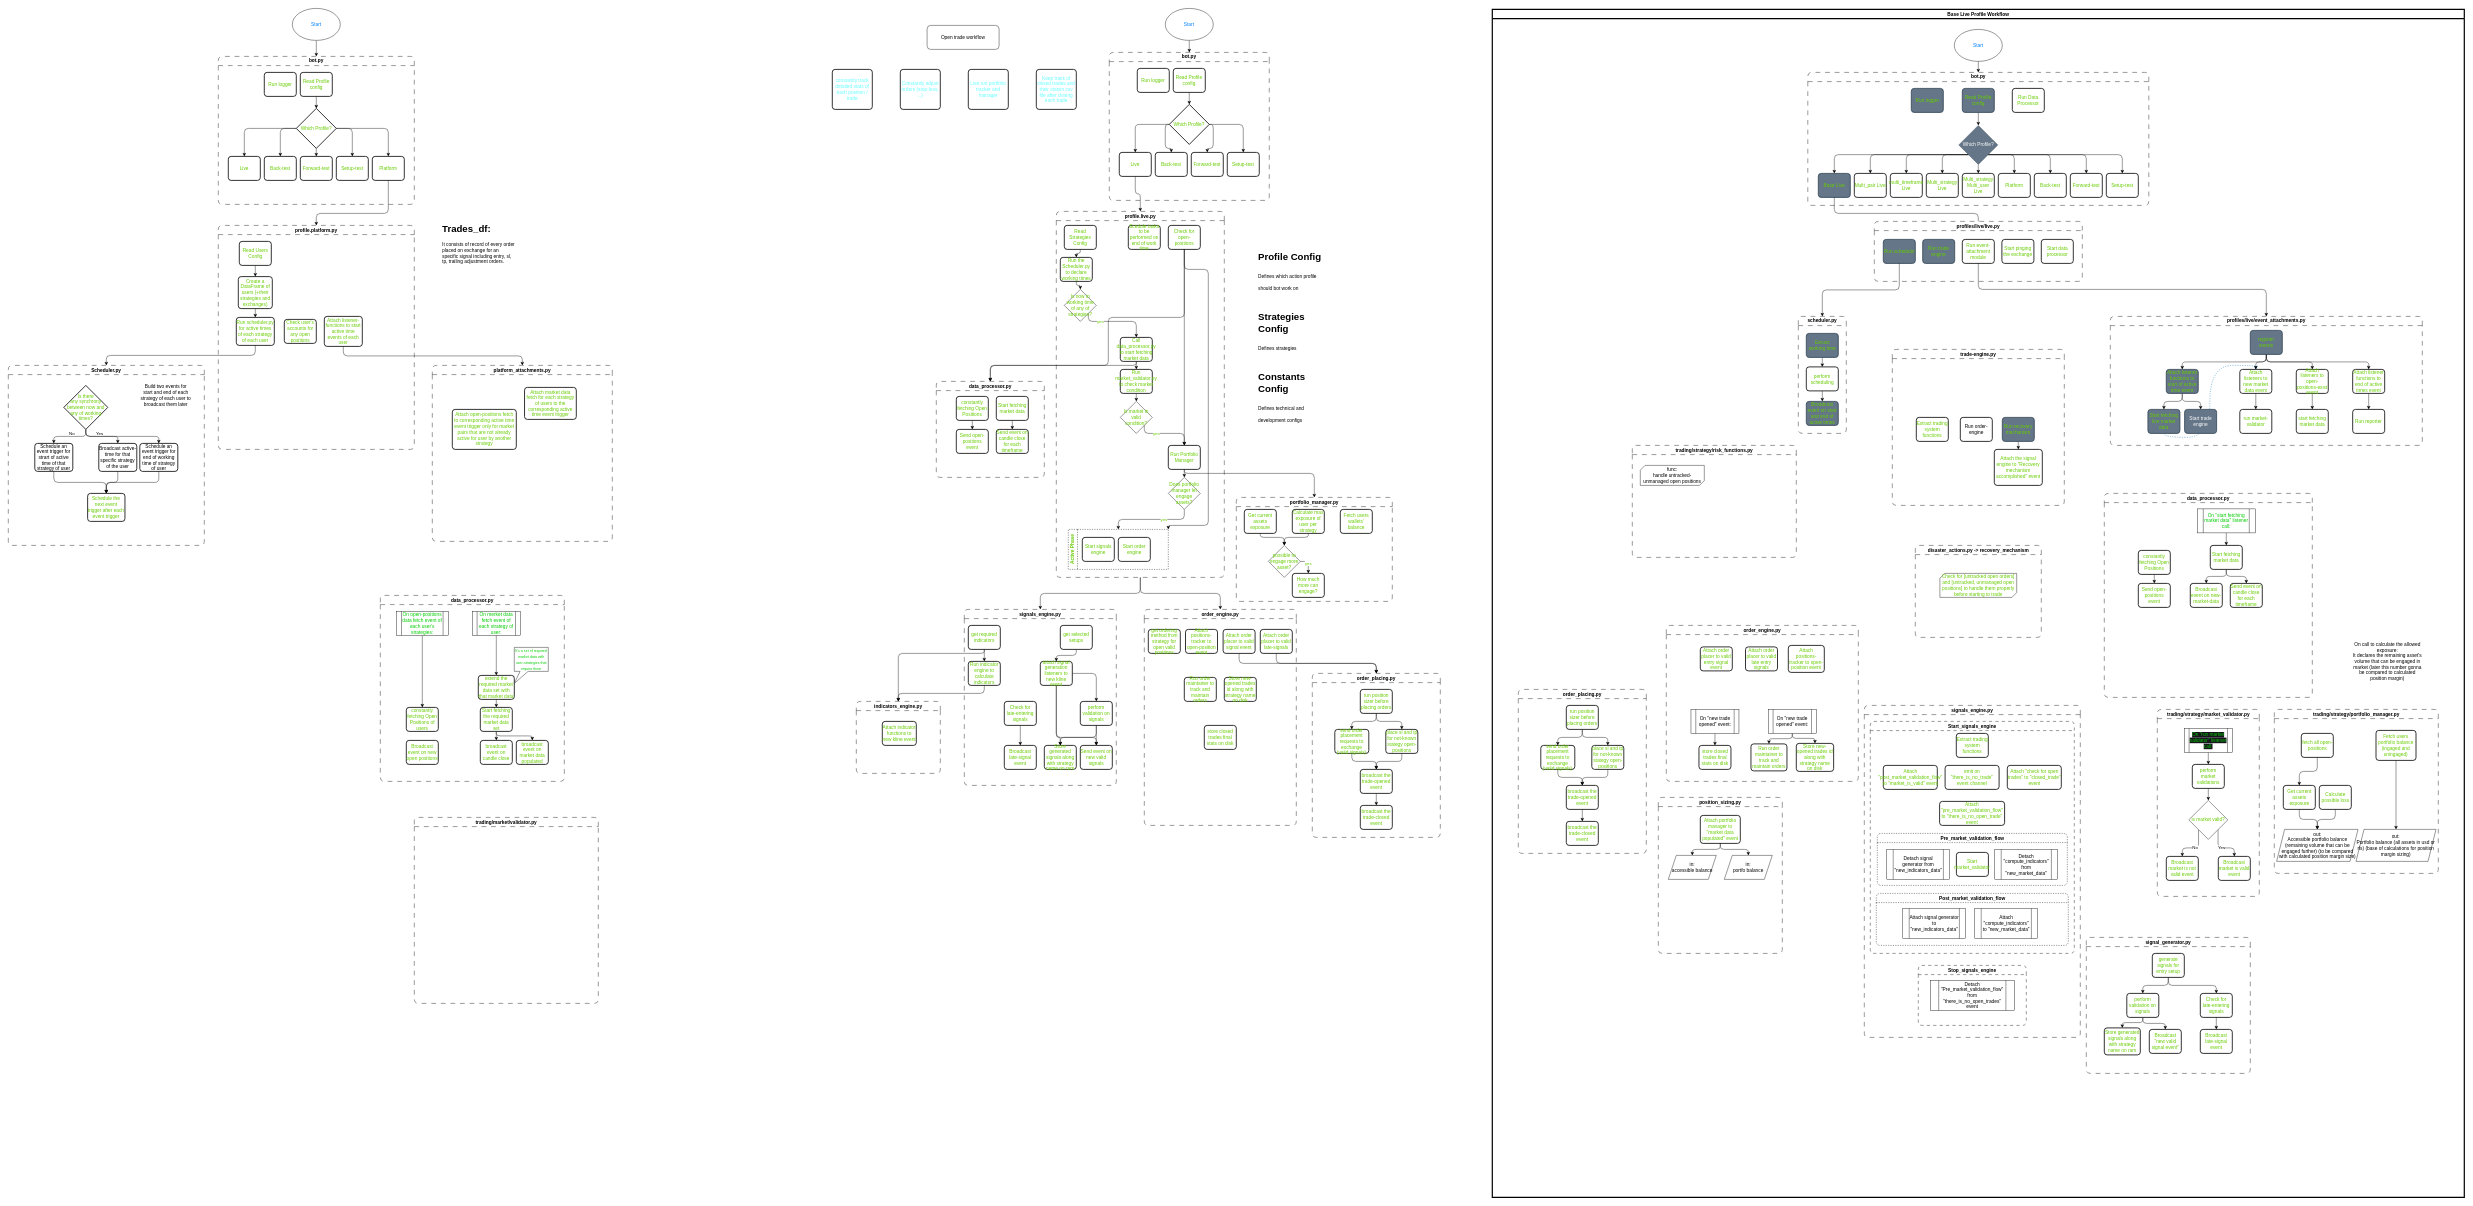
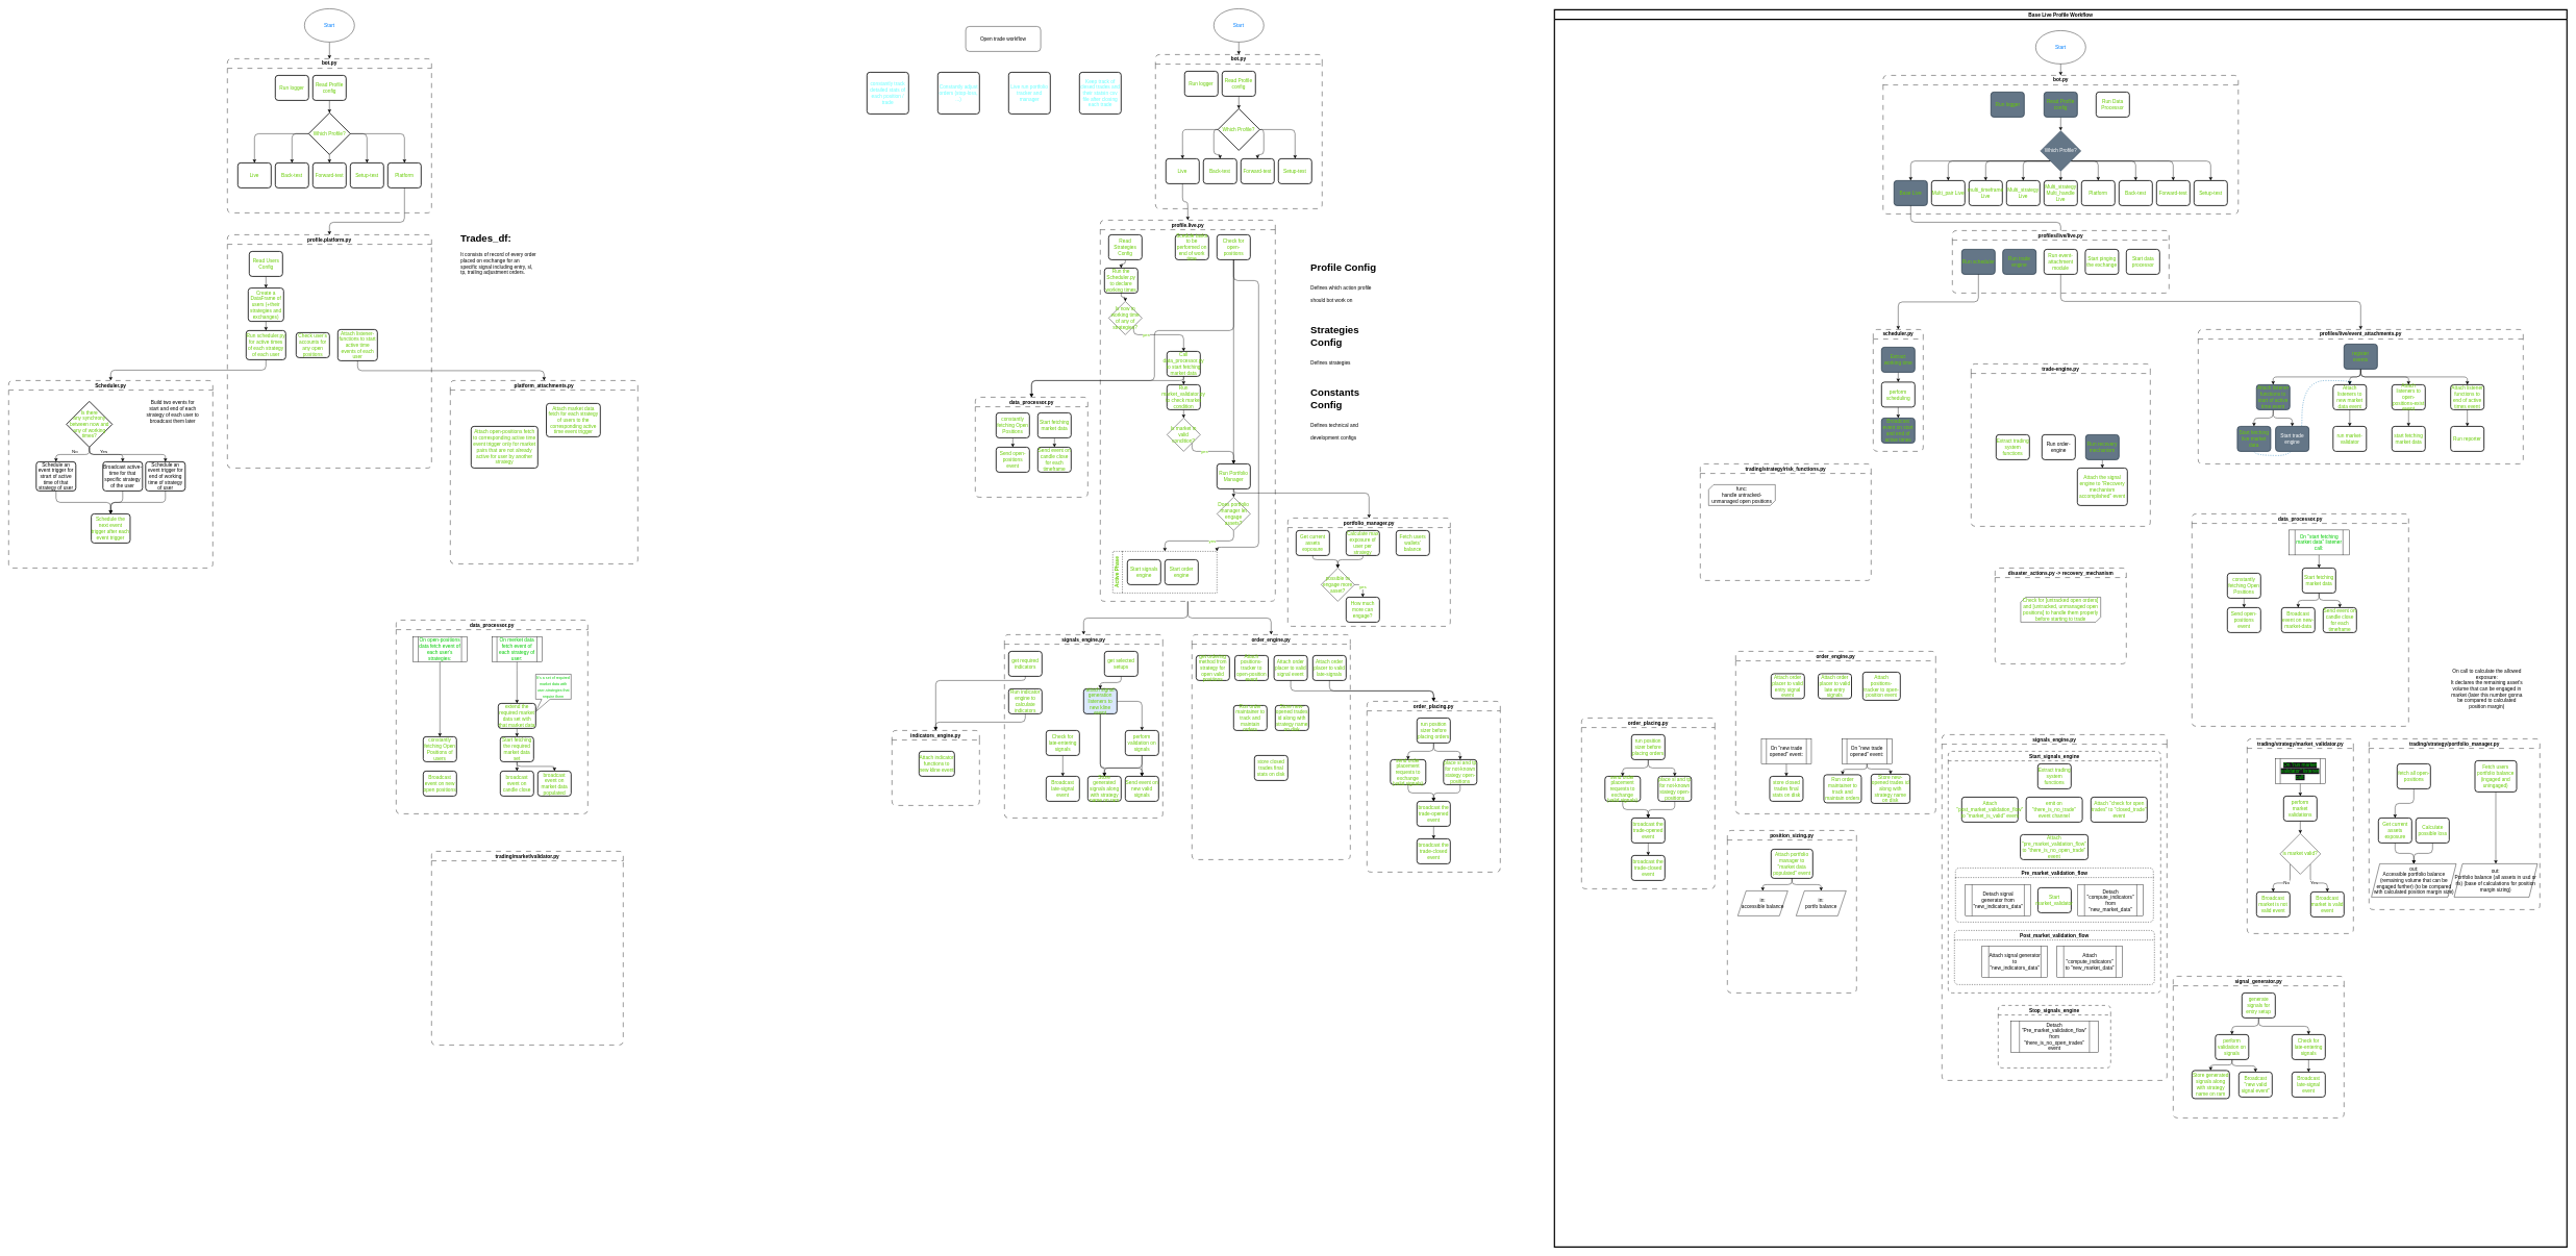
- <mxCell id="187" value="&lt;font style=&quot;font-size: 12px;&quot; color=&quot;#66cc00&quot;&gt;Multi_strategy Multi_user Live&lt;/font&gt;" style="rounded=1;whiteSpace=wrap;html=1;absoluteArcSize=1;arcSize=14;strokeWidth=2;" parent="177" vertex="1"><mxGeometry x="386.25" y="252.5" width="80" height="60" as="geometry" /></mxCell>
+ <mxCell id="187" value="&lt;font style=&quot;font-size: 12px;&quot; color=&quot;#66cc00&quot;&gt;Multi_strategy Multi_handle Live&lt;/font&gt;" style="rounded=1;whiteSpace=wrap;html=1;absoluteArcSize=1;arcSize=14;strokeWidth=2;" parent="177" vertex="1"><mxGeometry x="386.25" y="252.5" width="80" height="60" as="geometry" /></mxCell>
- <mxCell id="64" style="edgeStyle=orthogonalEdgeStyle;html=1;exitX=0.5;exitY=1;exitDx=0;exitDy=0;entryX=0.5;entryY=0;entryDx=0;entryDy=0;fontColor=#66CC00;" parent="56" source="65" target="66" edge="1"><mxGeometry relative="1" as="geometry" /></mxCell>
- <mxCell id="63" value="&lt;font color=&quot;#66cc00&quot;&gt;attach signal generation listeners to new kline event&lt;/font&gt;" style="rounded=1;whiteSpace=wrap;html=1;absoluteArcSize=1;arcSize=14;strokeWidth=2;" parent="56" vertex="1"><mxGeometry x="190" y="130" width="80" height="60" as="geometry" /></mxCell>
+ <mxCell id="63" value="&lt;font color=&quot;#66cc00&quot;&gt;attach signal generation listeners to new kline event&lt;/font&gt;" style="rounded=1;whiteSpace=wrap;html=1;absoluteArcSize=1;arcSize=14;strokeWidth=2;fillColor=#dae8fc;" parent="56" vertex="1"><mxGeometry x="190" y="130" width="80" height="60" as="geometry" /></mxCell>
